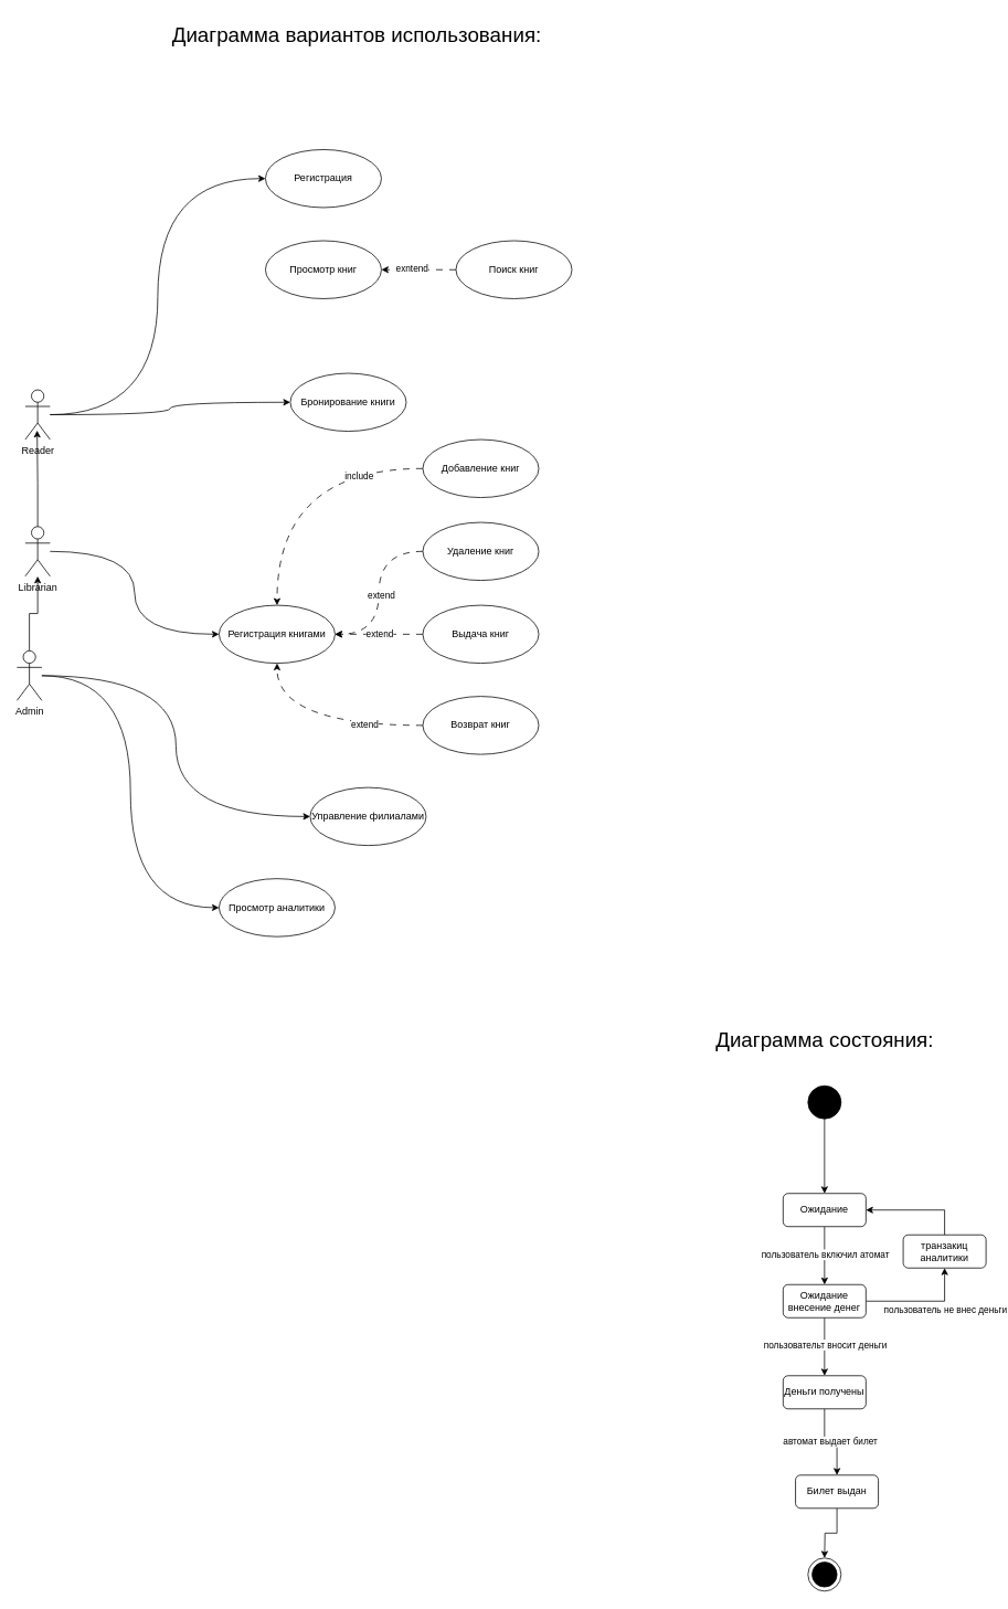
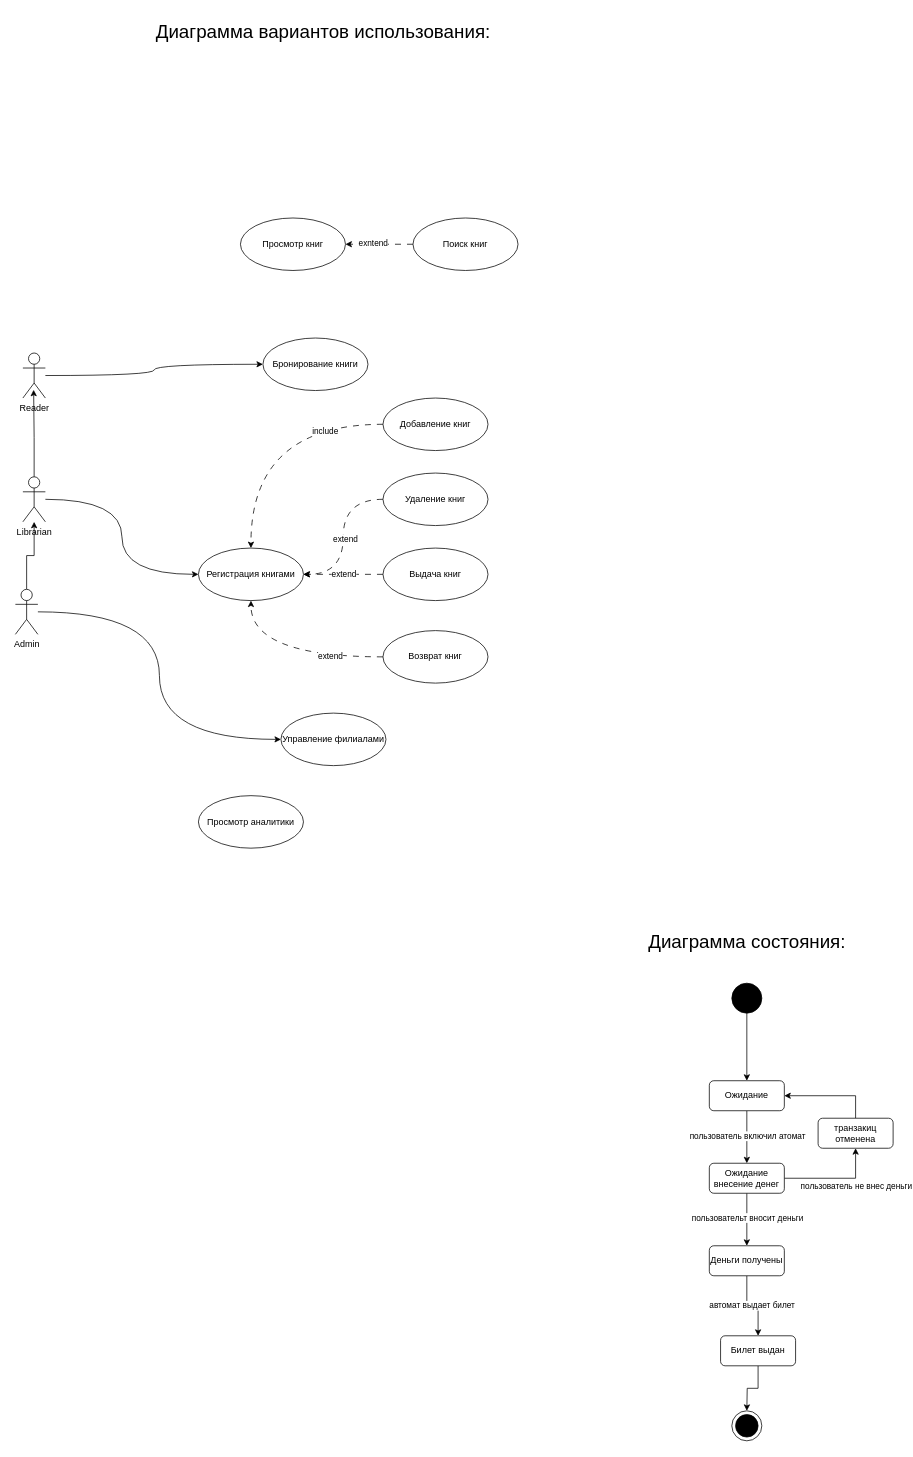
- <mxCell id="2" value="Регистрация" style="ellipse;whiteSpace=wrap;html=1;" parent="1" vertex="1"><mxGeometry x="320" y="180" width="140" height="70" as="geometry" /></mxCell>
- <mxCell id="23" style="edgeStyle=orthogonalEdgeStyle;rounded=0;orthogonalLoop=1;jettySize=auto;html=1;entryX=0;entryY=0.5;entryDx=0;entryDy=0;curved=1;" edge="1" parent="1" source="25" target="2"><mxGeometry relative="1" as="geometry" /></mxCell>
- <mxCell id="28" style="edgeStyle=orthogonalEdgeStyle;rounded=0;orthogonalLoop=1;jettySize=auto;html=1;entryX=0;entryY=0.5;entryDx=0;entryDy=0;curved=1;" edge="1" parent="1" source="29" target="49"><mxGeometry relative="1" as="geometry" /></mxCell>
- <mxCell id="52" value="транзакиц аналитики" style="shape=rect;rounded=1;html=1;whiteSpace=wrap;align=center;" vertex="1" parent="1"><mxGeometry x="1090" y="1490" width="100" height="40" as="geometry" /></mxCell>
+ <mxCell id="52" value="транзакиц отменена" style="shape=rect;rounded=1;html=1;whiteSpace=wrap;align=center;" vertex="1" parent="1"><mxGeometry x="1090" y="1490" width="100" height="40" as="geometry" /></mxCell>
